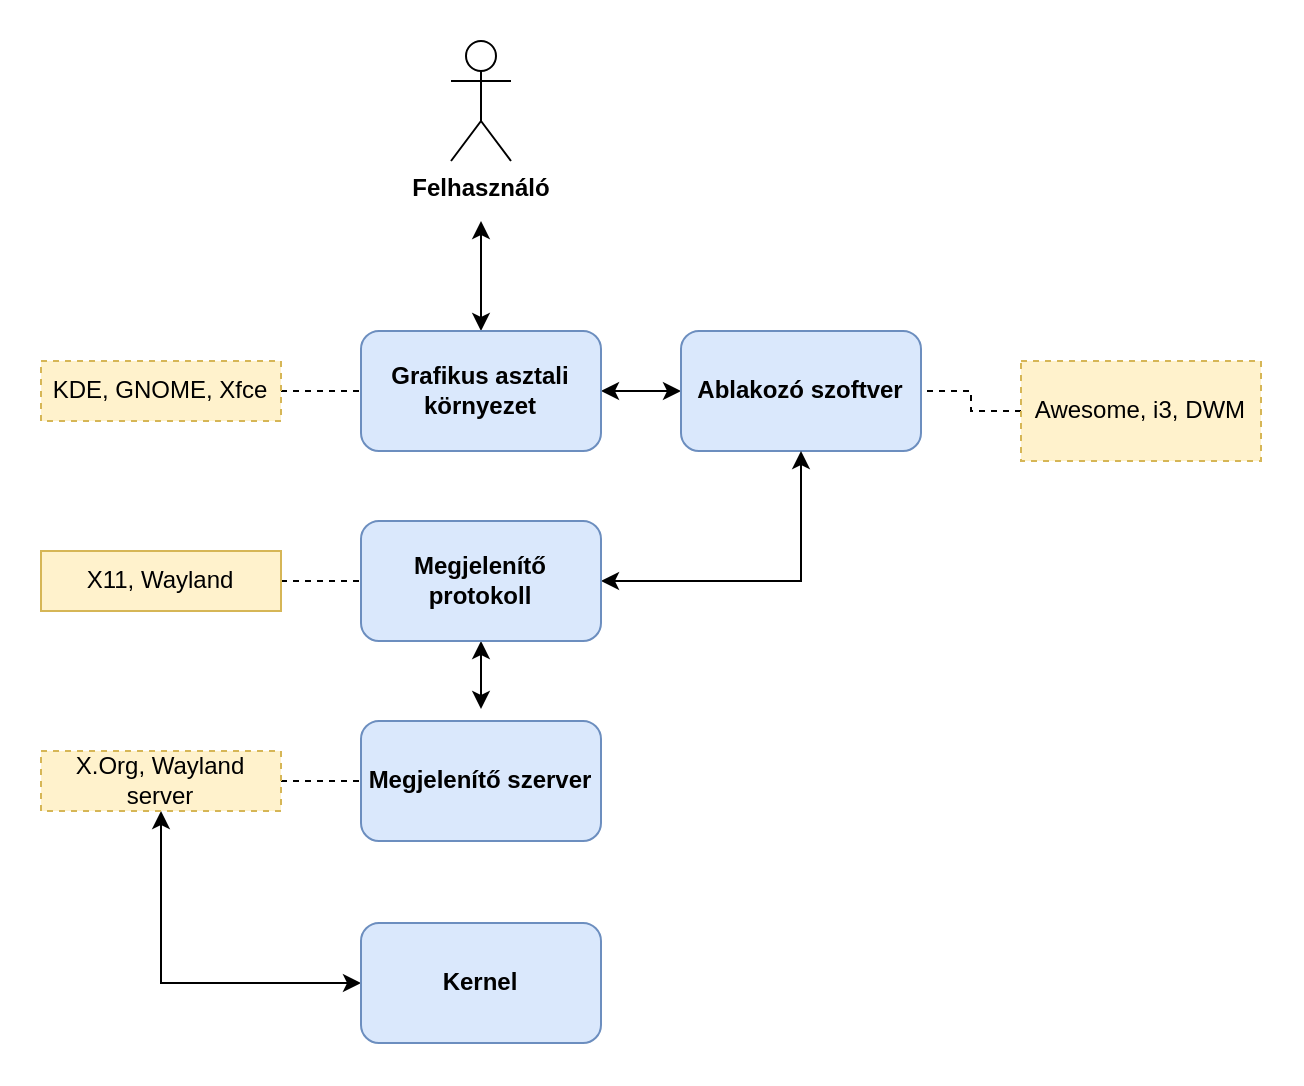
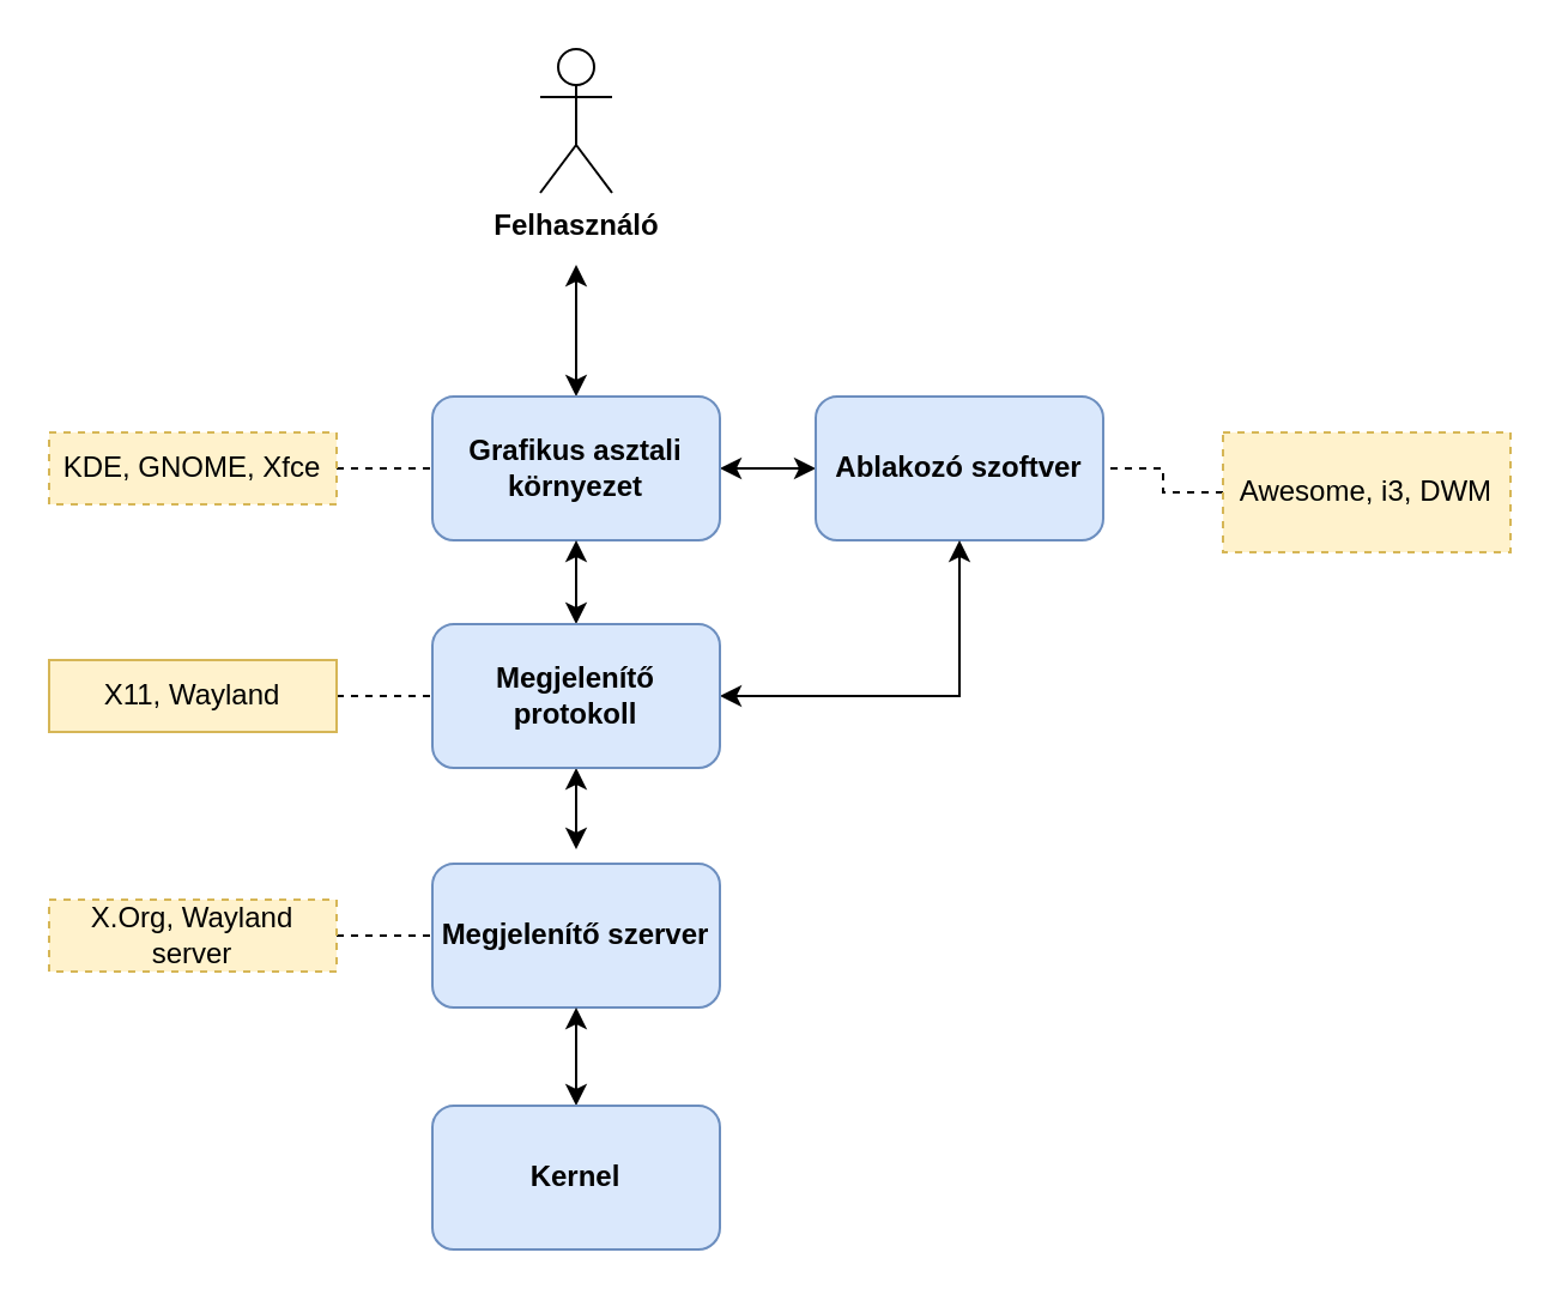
+ <mxCell id="10" style="edgeStyle=orthogonalEdgeStyle;rounded=0;orthogonalLoop=1;jettySize=auto;html=1;entryX=0.5;entryY=1;entryDx=0;entryDy=0;endArrow=classic;endFill=1;startArrow=classic;startFill=1;" edge="1" parent="1" source="13" target="5"><mxGeometry relative="1" as="geometry" /></mxCell>
- <mxCell id="14" style="edgeStyle=orthogonalEdgeStyle;rounded=0;orthogonalLoop=1;jettySize=auto;html=1;endArrow=classic;endFill=1;startArrow=classic;startFill=1;" edge="1" parent="1" source="15" target="19"><mxGeometry relative="1" as="geometry" /></mxCell>
+ <mxCell id="14" style="edgeStyle=orthogonalEdgeStyle;rounded=0;orthogonalLoop=1;jettySize=auto;html=1;endArrow=classic;endFill=1;startArrow=classic;startFill=1;" edge="1" parent="1" source="15" target="9"><mxGeometry relative="1" as="geometry" /></mxCell>
